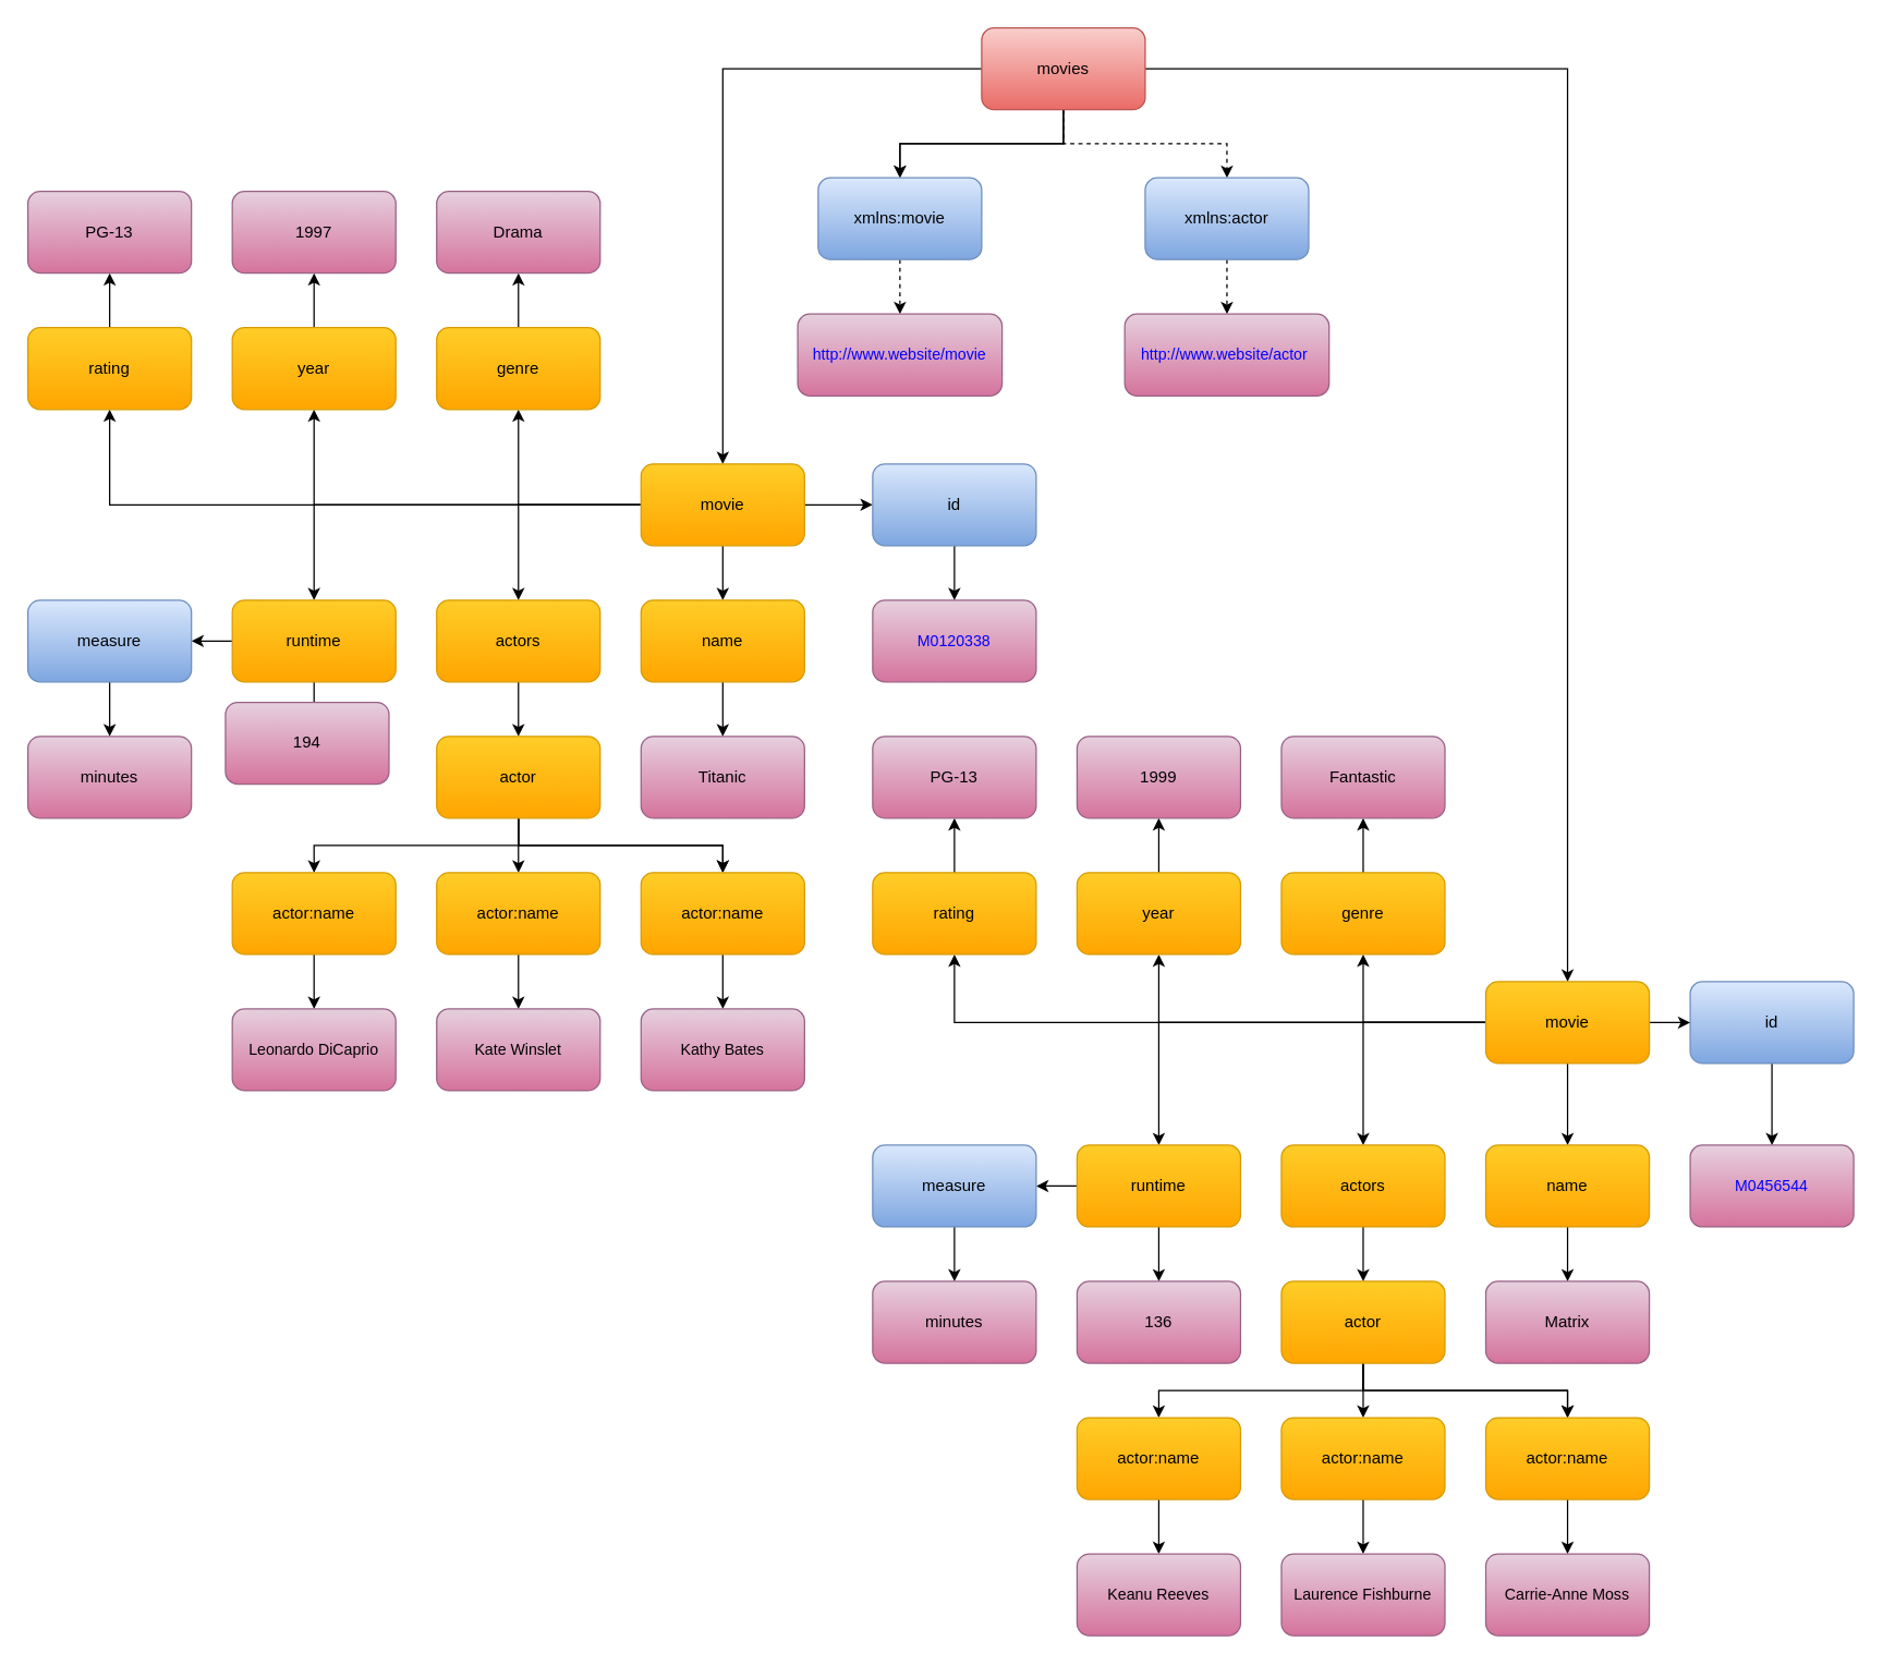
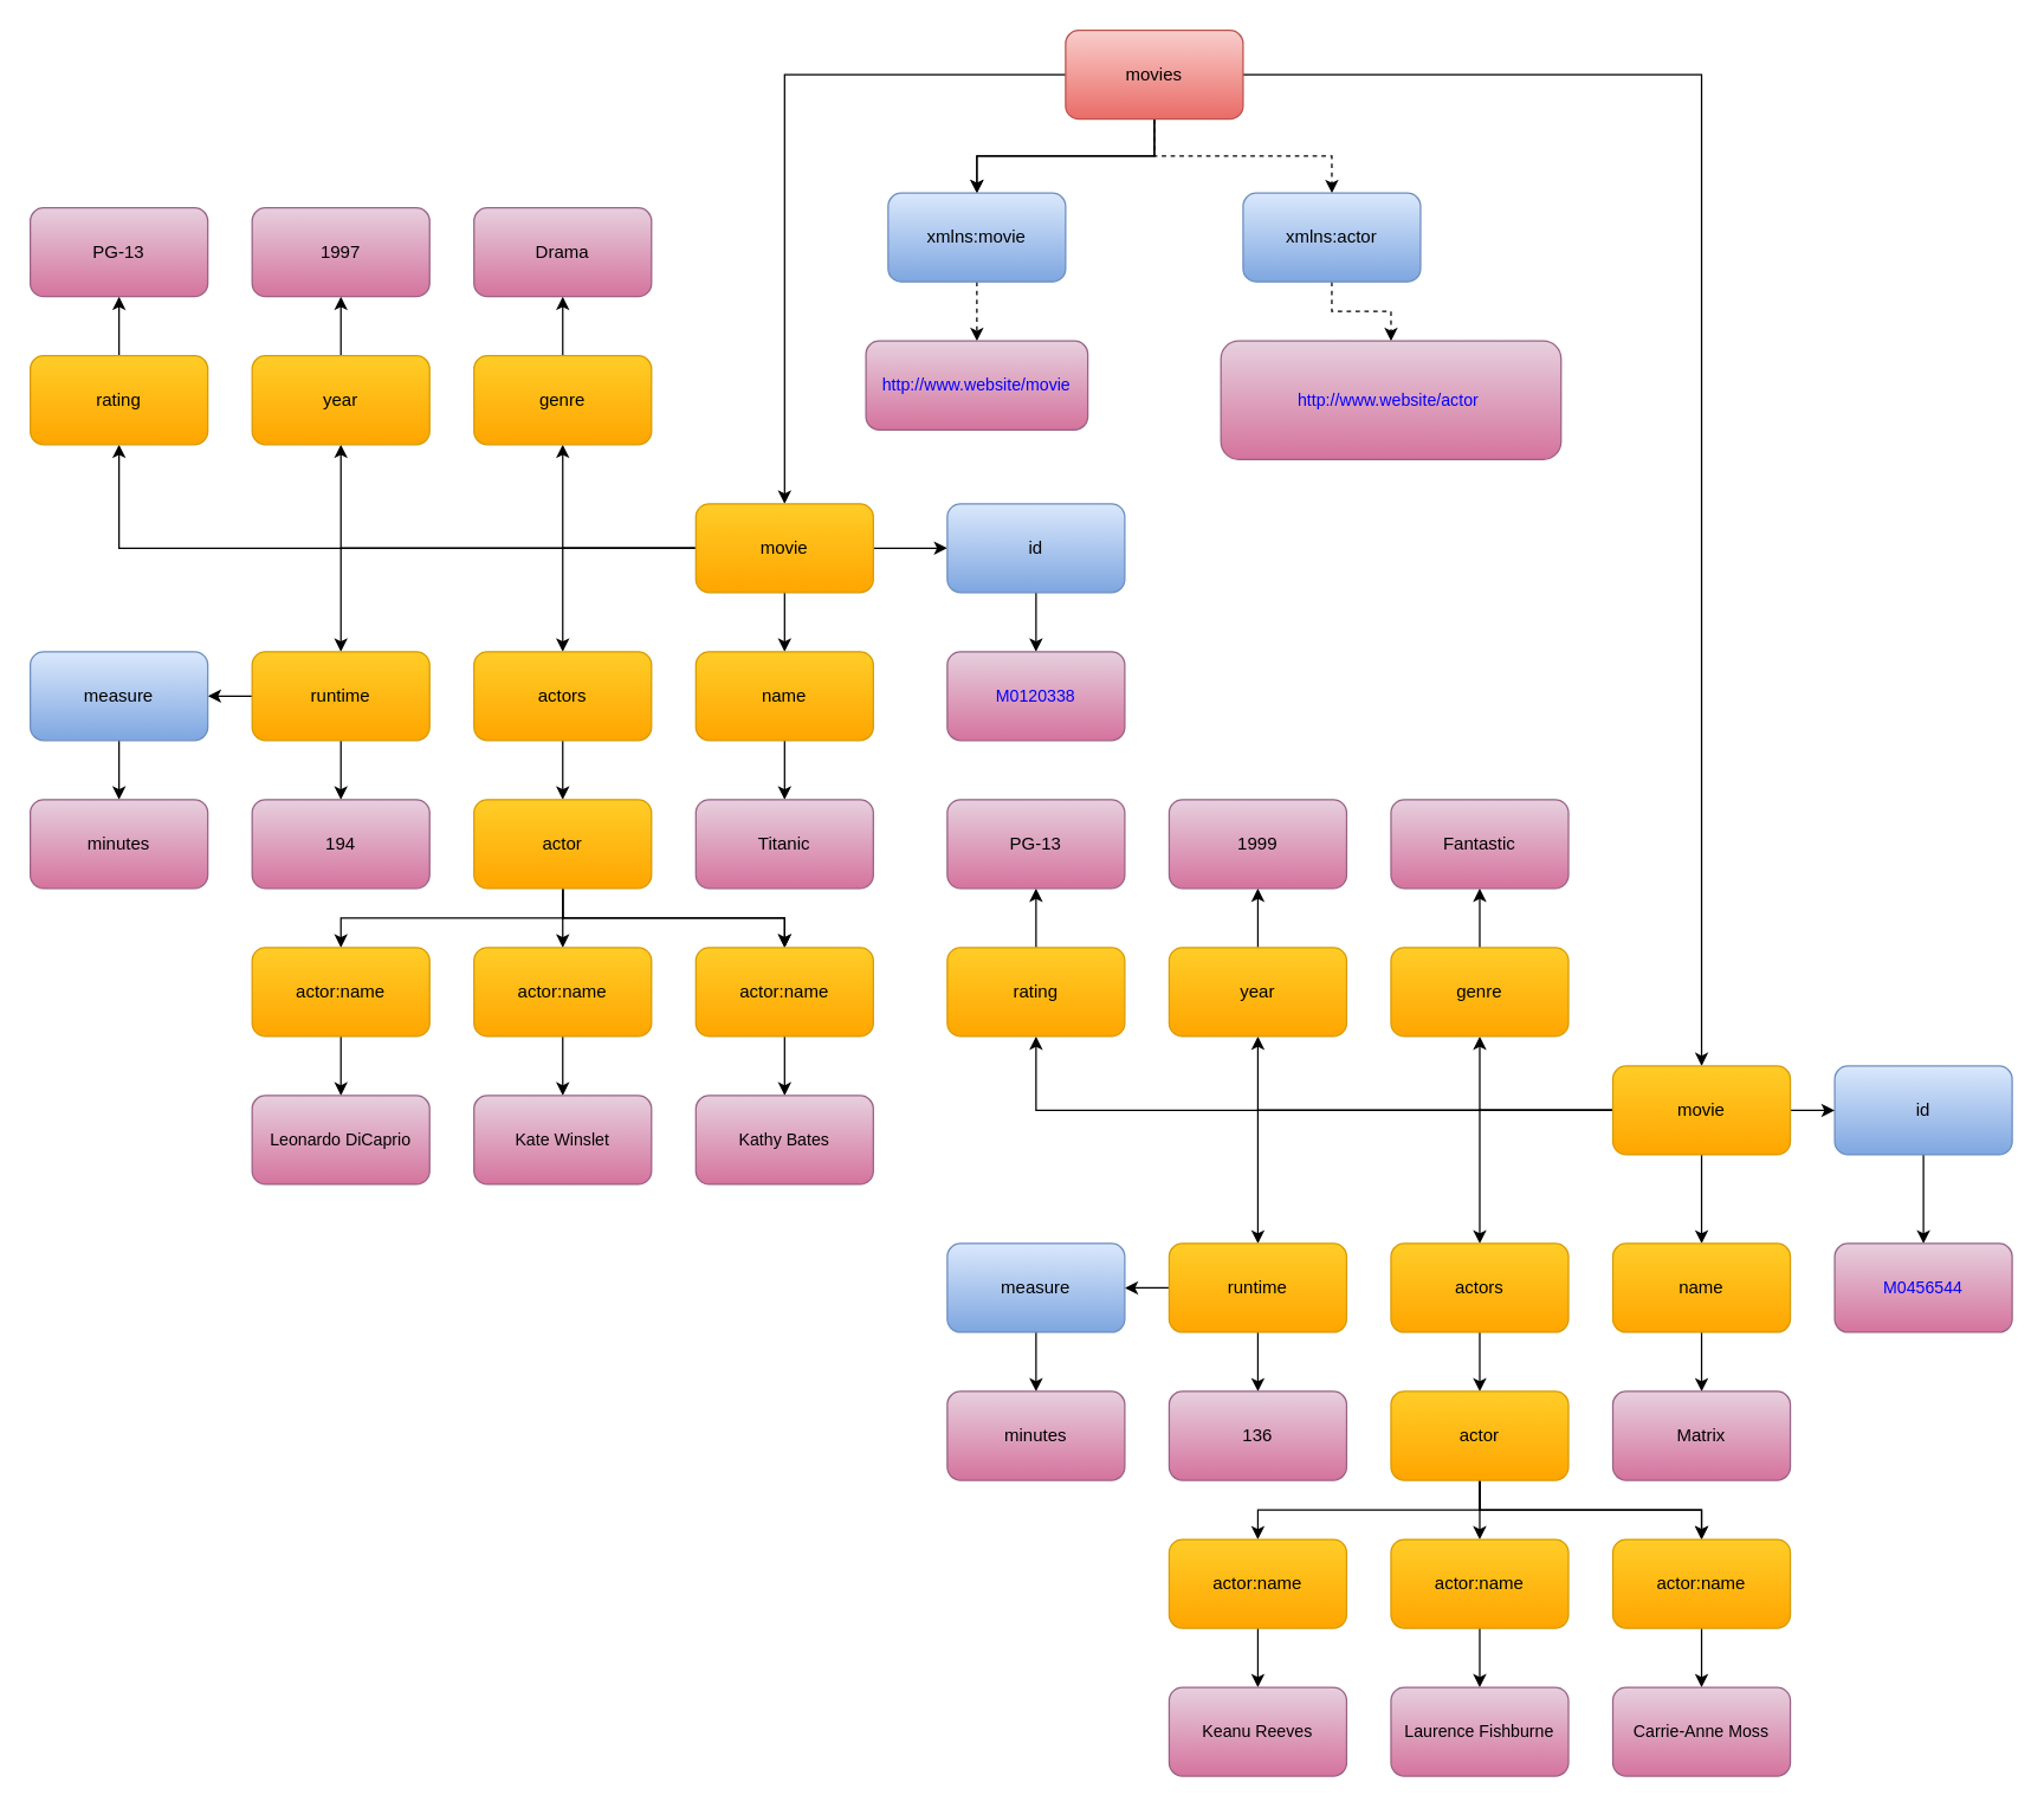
- <mxCell id="25" value="&lt;div&gt;&lt;span style=&quot;mso-spacerun:'yes';font-size:8.5pt;font-family:Arial;color:rgb(0,0,255);&quot;&gt;http://www.website/actor&lt;/span&gt;&lt;span style=&quot;color: rgb(128, 0, 0); font-family: Arial; font-size: 8.5pt; background-color: initial;&quot;&gt;&amp;nbsp;&lt;/span&gt;&lt;/div&gt;" style="whiteSpace=wrap;html=1;fillColor=#e6d0de;strokeColor=#996185;rounded=1;gradientColor=#d5739d;" vertex="1" parent="1"><mxGeometry x="825" y="230" width="150" height="60" as="geometry" /></mxCell>
+ <mxCell id="25" value="&lt;div&gt;&lt;span style=&quot;mso-spacerun:'yes';font-size:8.5pt;font-family:Arial;color:rgb(0,0,255);&quot;&gt;http://www.website/actor&lt;/span&gt;&lt;span style=&quot;color: rgb(128, 0, 0); font-family: Arial; font-size: 8.5pt; background-color: initial;&quot;&gt;&amp;nbsp;&lt;/span&gt;&lt;/div&gt;" style="whiteSpace=wrap;html=1;fillColor=#e6d0de;strokeColor=#996185;rounded=1;gradientColor=#d5739d;" vertex="1" parent="1"><mxGeometry x="825" y="230" width="230" height="80" as="geometry" /></mxCell>
- <mxCell id="43" value="194" style="whiteSpace=wrap;html=1;fillColor=#e6d0de;strokeColor=#996185;rounded=1;gradientColor=#d5739d;" vertex="1" parent="1"><mxGeometry x="165" y="515" width="120" height="60" as="geometry" /></mxCell>
+ <mxCell id="43" value="194" style="whiteSpace=wrap;html=1;fillColor=#e6d0de;strokeColor=#996185;rounded=1;gradientColor=#d5739d;" vertex="1" parent="1"><mxGeometry x="170" y="540" width="120" height="60" as="geometry" /></mxCell>
